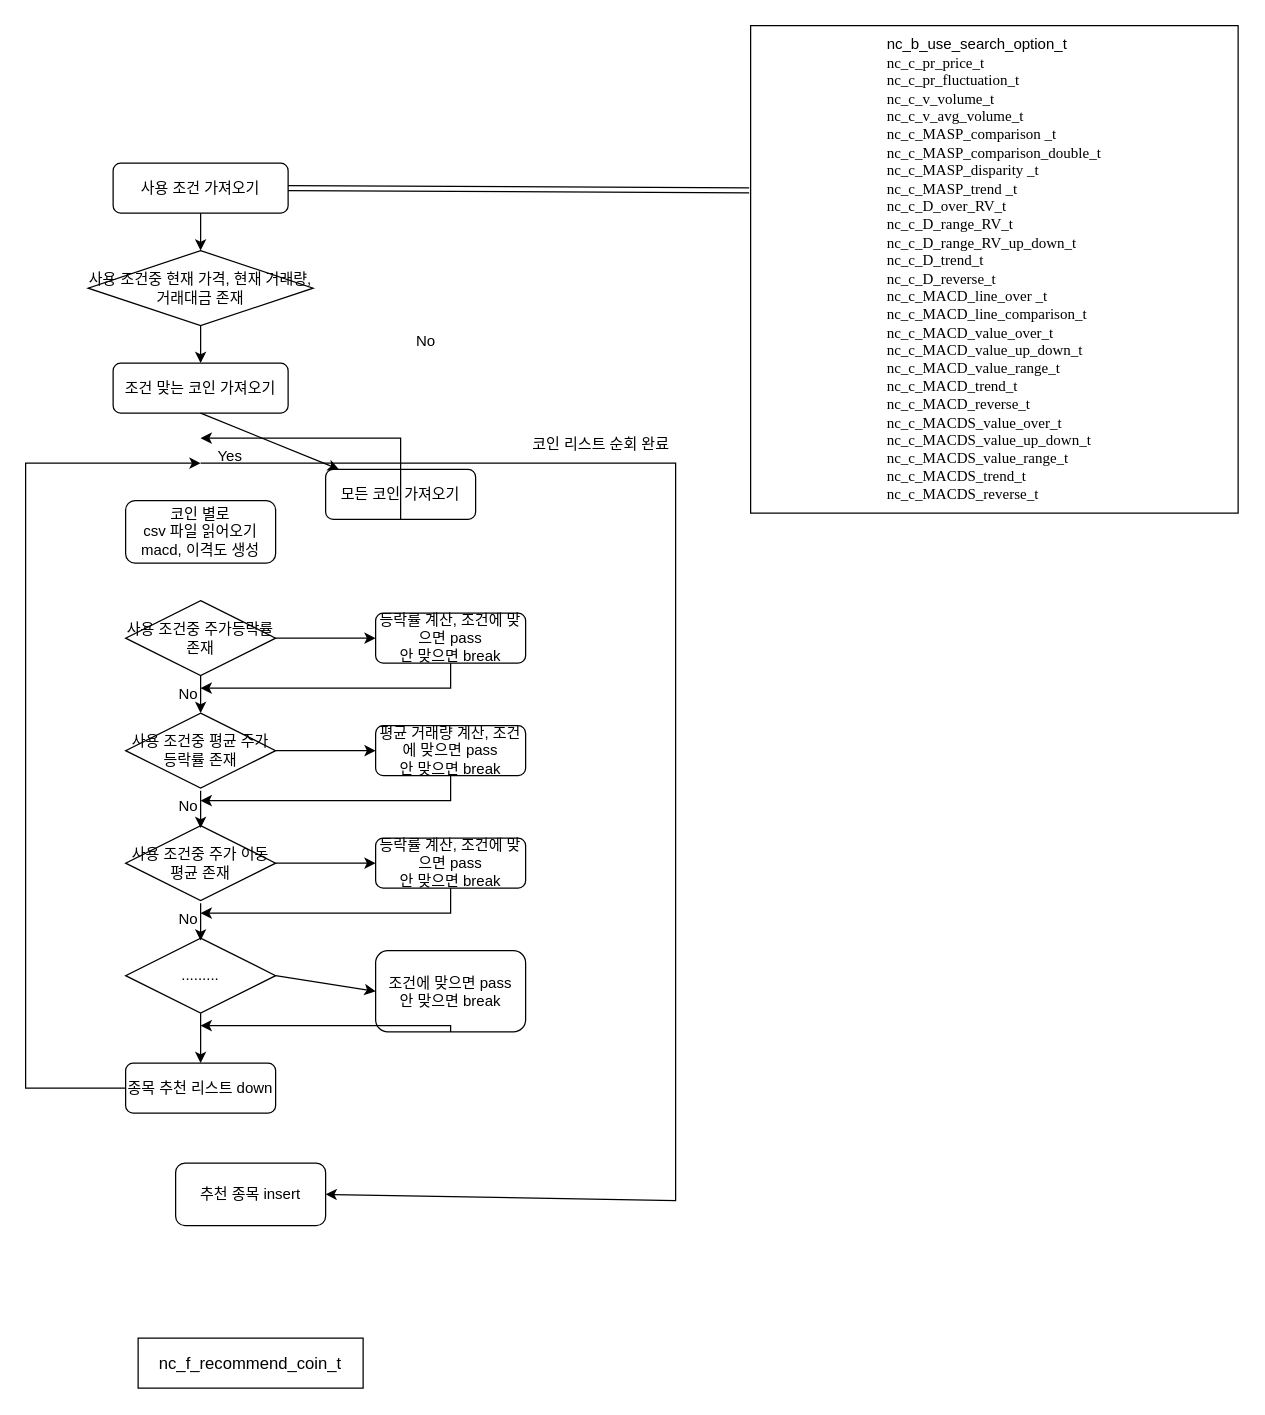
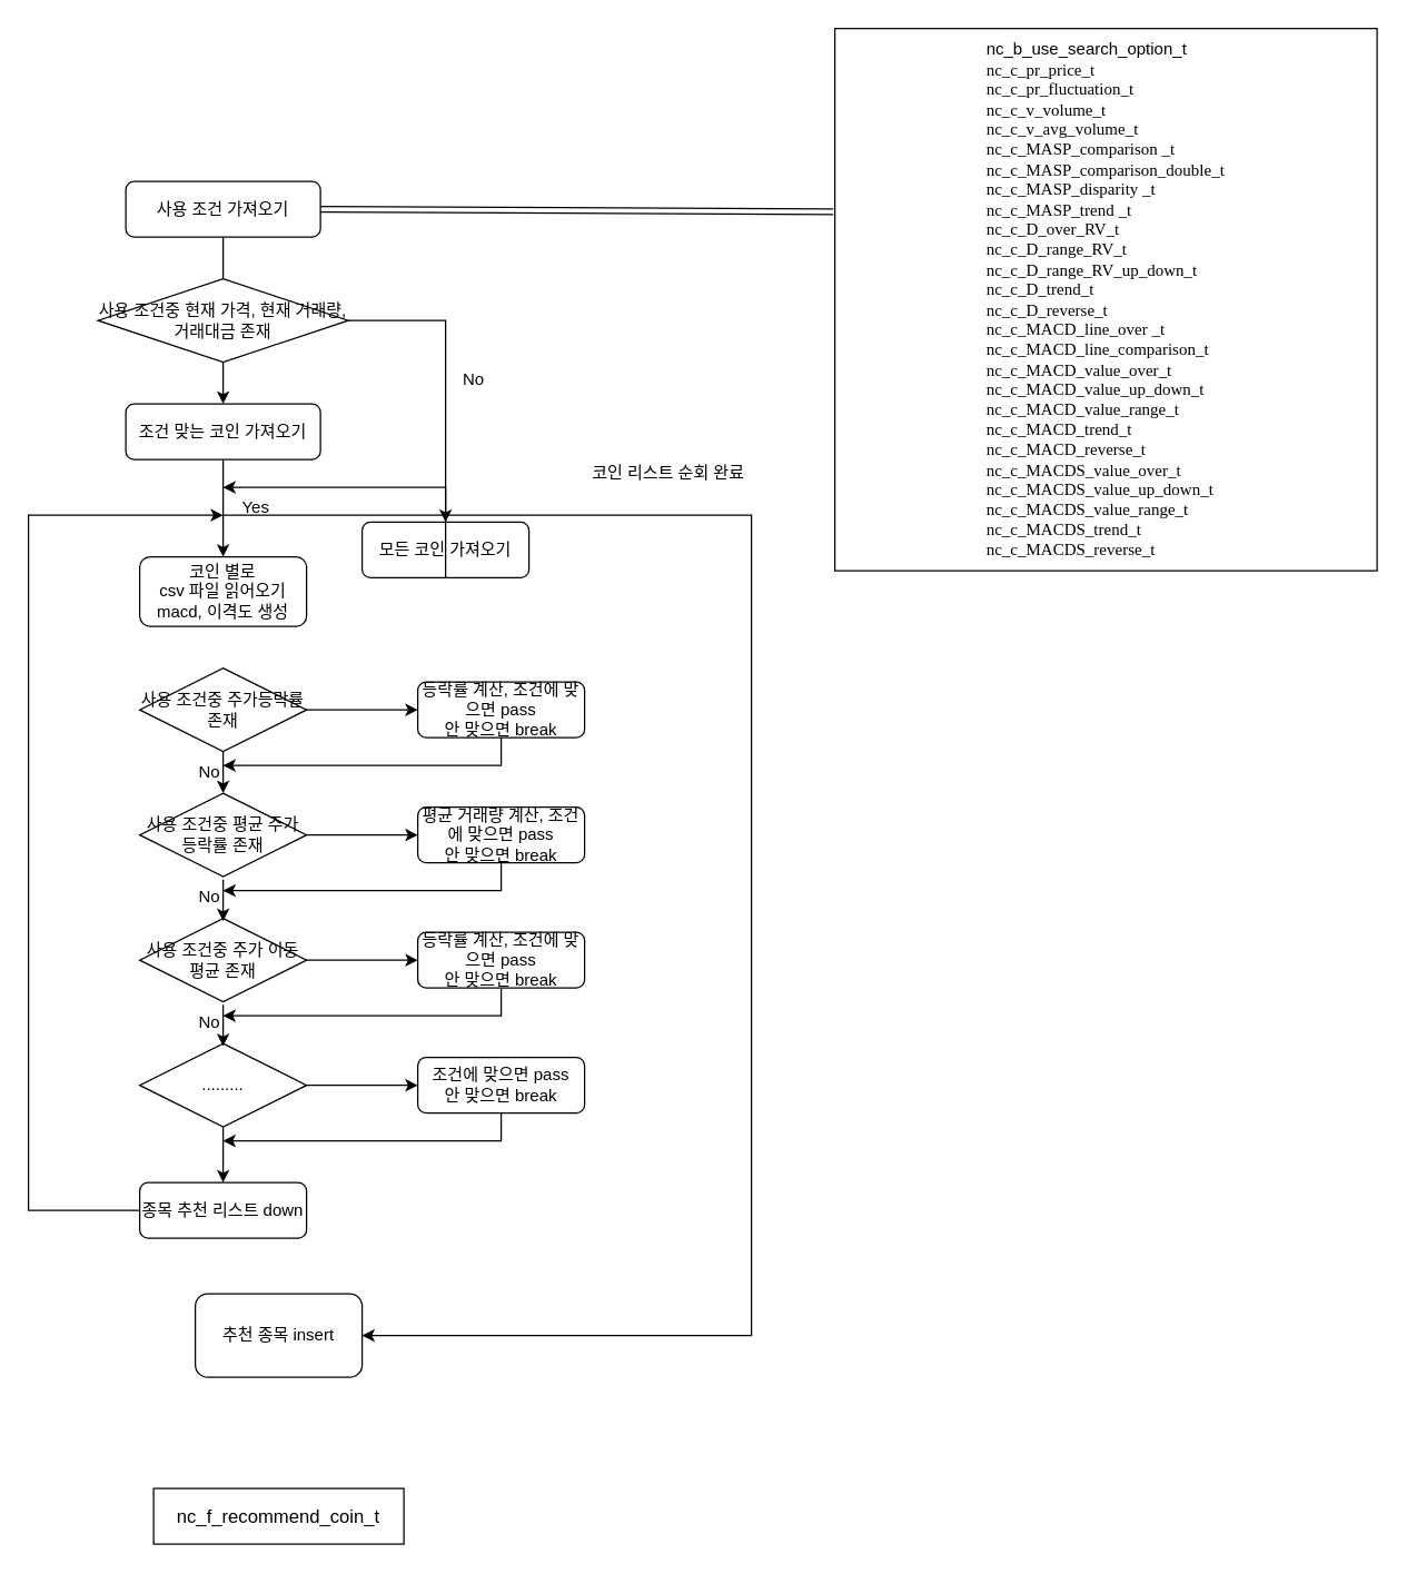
- <mxCell id="5" value="" style="endArrow=classic;html=1;rounded=0;exitX=0.5;exitY=1;exitDx=0;exitDy=0;" edge="1" parent="1" source="2" target="3"><mxGeometry width="50" height="50" relative="1" as="geometry"><mxPoint x="330" y="480" as="sourcePoint" /><mxPoint x="380" y="430" as="targetPoint" /></mxGeometry></mxCell>
+ <mxCell id="5" value="" style="endArrow=none;html=1;rounded=0;exitX=0.5;exitY=1;exitDx=0;exitDy=0;" edge="1" parent="1" source="2" target="3"><mxGeometry width="50" height="50" relative="1" as="geometry"><mxPoint x="330" y="480" as="sourcePoint" /><mxPoint x="380" y="430" as="targetPoint" /></mxGeometry></mxCell>
+ <mxCell id="8" value="" style="endArrow=classic;html=1;rounded=0;exitX=1;exitY=0.5;exitDx=0;exitDy=0;entryX=0.5;entryY=0;entryDx=0;entryDy=0;" edge="1" parent="1" source="3" target="7"><mxGeometry width="50" height="50" relative="1" as="geometry"><mxPoint x="330" y="480" as="sourcePoint" /><mxPoint x="380" y="430" as="targetPoint" /><Array as="points"><mxPoint x="320" y="230" /></Array></mxGeometry></mxCell>
- <mxCell id="9" value="" style="endArrow=classic;html=1;rounded=0;exitX=0.5;exitY=1;exitDx=0;exitDy=0;" edge="1" parent="1" source="4" target="7"><mxGeometry width="50" height="50" relative="1" as="geometry"><mxPoint x="330" y="580" as="sourcePoint" /><mxPoint x="160" y="370" as="targetPoint" /></mxGeometry></mxCell>
+ <mxCell id="9" value="" style="endArrow=classic;html=1;rounded=0;exitX=0.5;exitY=1;exitDx=0;exitDy=0;entryX=0.5;entryY=0;entryDx=0;entryDy=0;" edge="1" parent="1" source="4" target="10"><mxGeometry width="50" height="50" relative="1" as="geometry"><mxPoint x="330" y="580" as="sourcePoint" /><mxPoint x="160" y="370" as="targetPoint" /></mxGeometry></mxCell>
- <mxCell id="41" value="코인 리스트 순회 완료" style="text;html=1;align=center;verticalAlign=middle;resizable=0;points=[];autosize=1;strokeColor=none;fillColor=none;" vertex="1" parent="1"><mxGeometry x="410" y="340" width="140" height="30" as="geometry" /></mxCell>
+ <mxCell id="41" value="코인 리스트 순회 완료" style="text;html=1;align=center;verticalAlign=middle;resizable=0;points=[];autosize=1;strokeColor=none;fillColor=none;" vertex="1" parent="1"><mxGeometry x="410" y="325" width="140" height="30" as="geometry" /></mxCell>
- <mxCell id="33" value="조건에 맞으면 pass&lt;br&gt;안 맞으면 break" style="rounded=1;whiteSpace=wrap;html=1;" vertex="1" parent="1"><mxGeometry x="300" y="760" width="120" height="65" as="geometry" /></mxCell>
+ <mxCell id="33" value="조건에 맞으면 pass&lt;br&gt;안 맞으면 break" style="rounded=1;whiteSpace=wrap;html=1;" vertex="1" parent="1"><mxGeometry x="300" y="760" width="120" height="40" as="geometry" /></mxCell>
- <mxCell id="39" value="추천 종목 insert" style="rounded=1;whiteSpace=wrap;html=1;" vertex="1" parent="1"><mxGeometry x="140" y="930" width="120" height="50" as="geometry" /></mxCell>
+ <mxCell id="39" value="추천 종목 insert" style="rounded=1;whiteSpace=wrap;html=1;" vertex="1" parent="1"><mxGeometry x="140" y="930" width="120" height="60" as="geometry" /></mxCell>
